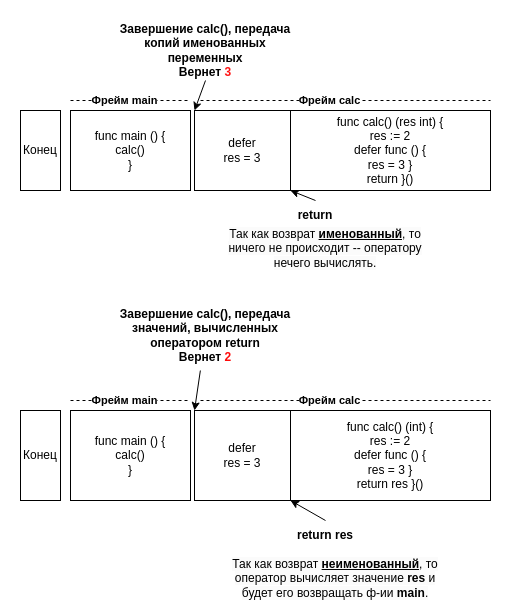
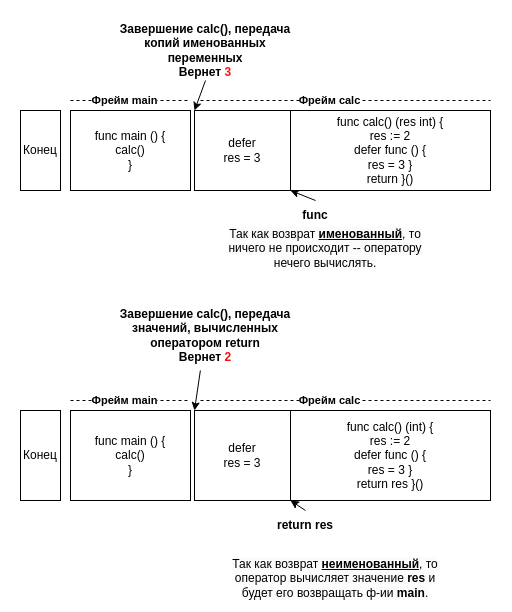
- <mxCell id="5" value="&lt;b&gt;return&lt;/b&gt;" style="text;html=1;align=center;verticalAlign=middle;whiteSpace=wrap;rounded=0;" parent="1" vertex="1"><mxGeometry x="290" y="200" width="50" height="30" as="geometry" /></mxCell>
+ <mxCell id="5" value="&lt;b&gt;func&lt;/b&gt;" style="text;html=1;align=center;verticalAlign=middle;whiteSpace=wrap;rounded=0;" parent="1" vertex="1"><mxGeometry x="290" y="200" width="50" height="30" as="geometry" /></mxCell>
- <mxCell id="14" value="&lt;b&gt;return res&lt;/b&gt;" style="text;html=1;align=center;verticalAlign=middle;whiteSpace=wrap;rounded=0;" parent="1" vertex="1"><mxGeometry x="295" y="520" width="60" height="30" as="geometry" /></mxCell>
+ <mxCell id="14" value="&lt;b&gt;return res&lt;/b&gt;" style="text;html=1;align=center;verticalAlign=middle;whiteSpace=wrap;rounded=0;" parent="1" vertex="1"><mxGeometry x="275" y="510" width="60" height="30" as="geometry" /></mxCell>
